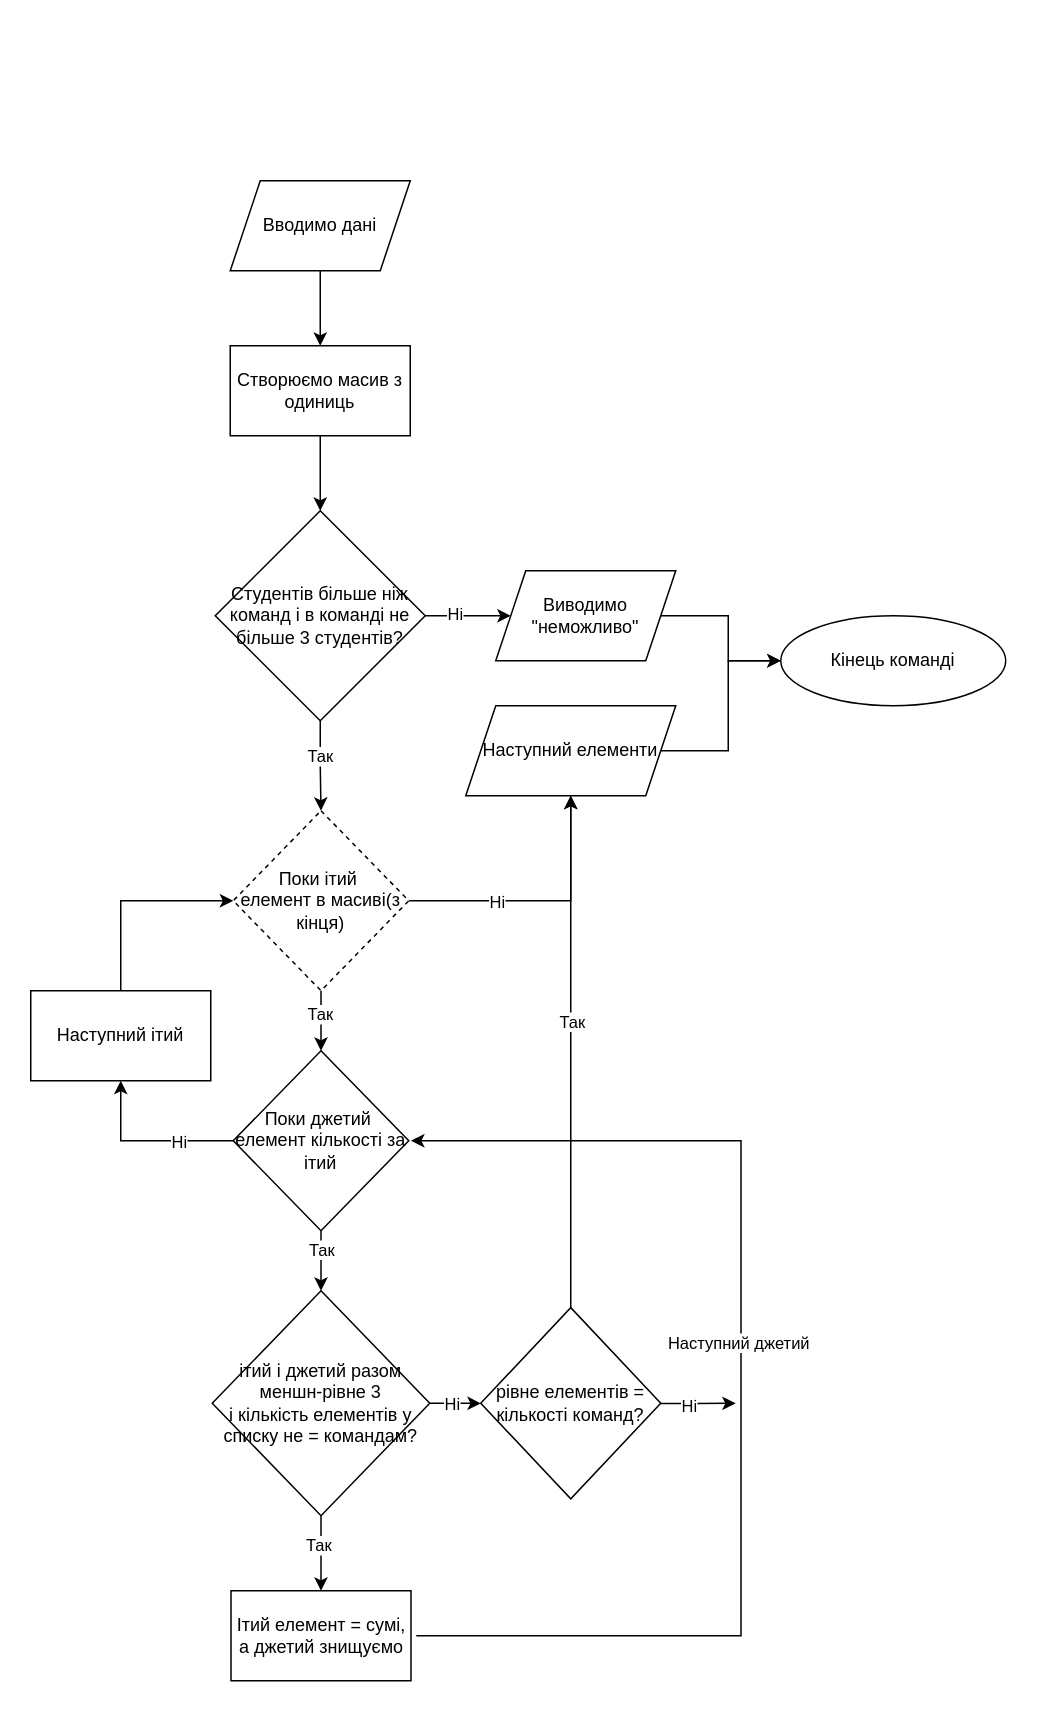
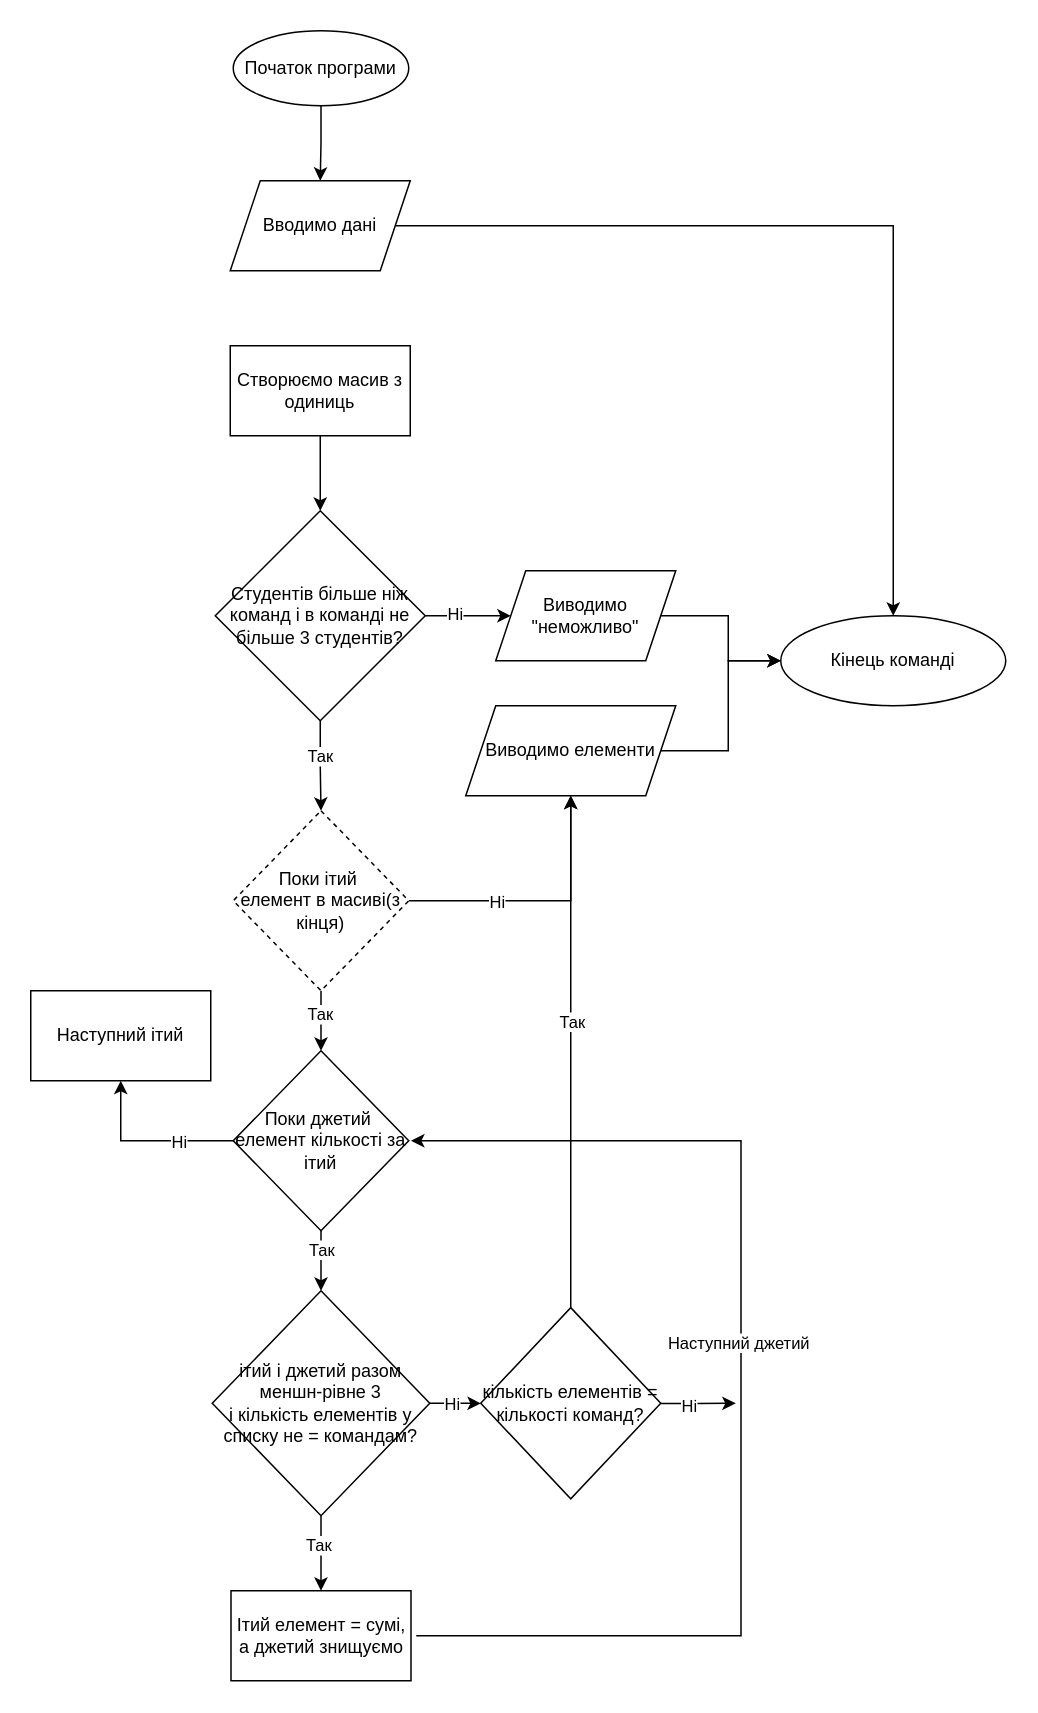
+ <mxCell id="3" value="Початок програми" style="ellipse;whiteSpace=wrap;html=1;" vertex="1" parent="1"><mxGeometry x="155" y="20" width="117" height="50" as="geometry" /></mxCell>
+ <mxCell id="2" value="" style="edgeStyle=orthogonalEdgeStyle;rounded=0;orthogonalLoop=1;jettySize=auto;html=1;" edge="1" parent="1" source="3" target="5"><mxGeometry relative="1" as="geometry" /></mxCell>
- <mxCell id="4" value="" style="edgeStyle=orthogonalEdgeStyle;rounded=0;orthogonalLoop=1;jettySize=auto;html=1;" edge="1" parent="1" source="5" target="7"><mxGeometry relative="1" as="geometry" /></mxCell>
+ <mxCell id="4" value="" style="edgeStyle=orthogonalEdgeStyle;rounded=0;orthogonalLoop=1;jettySize=auto;html=1;" edge="1" parent="1" source="5" target="42"><mxGeometry relative="1" as="geometry" /></mxCell>
- <mxCell id="41" value="Наступний елементи" style="shape=parallelogram;perimeter=parallelogramPerimeter;whiteSpace=wrap;html=1;fixedSize=1;" vertex="1" parent="1"><mxGeometry x="310" y="470" width="140" height="60" as="geometry" /></mxCell>
+ <mxCell id="41" value="Виводимо елементи" style="shape=parallelogram;perimeter=parallelogramPerimeter;whiteSpace=wrap;html=1;fixedSize=1;" vertex="1" parent="1"><mxGeometry x="310" y="470" width="140" height="60" as="geometry" /></mxCell>
- <mxCell id="26" style="edgeStyle=orthogonalEdgeStyle;rounded=0;orthogonalLoop=1;jettySize=auto;html=1;entryX=0;entryY=0.5;entryDx=0;entryDy=0;" edge="1" parent="1" source="27" target="12"><mxGeometry relative="1" as="geometry"><Array as="points"><mxPoint x="80" y="600" /></Array></mxGeometry></mxCell>
- <mxCell id="32" value="рівне елементів = кількості команд?" style="rhombus;whiteSpace=wrap;html=1;" vertex="1" parent="1"><mxGeometry x="320" y="871.25" width="120" height="127.5" as="geometry" /></mxCell>
+ <mxCell id="32" value="кількість елементів = кількості команд?" style="rhombus;whiteSpace=wrap;html=1;" vertex="1" parent="1"><mxGeometry x="320" y="871.25" width="120" height="127.5" as="geometry" /></mxCell>
